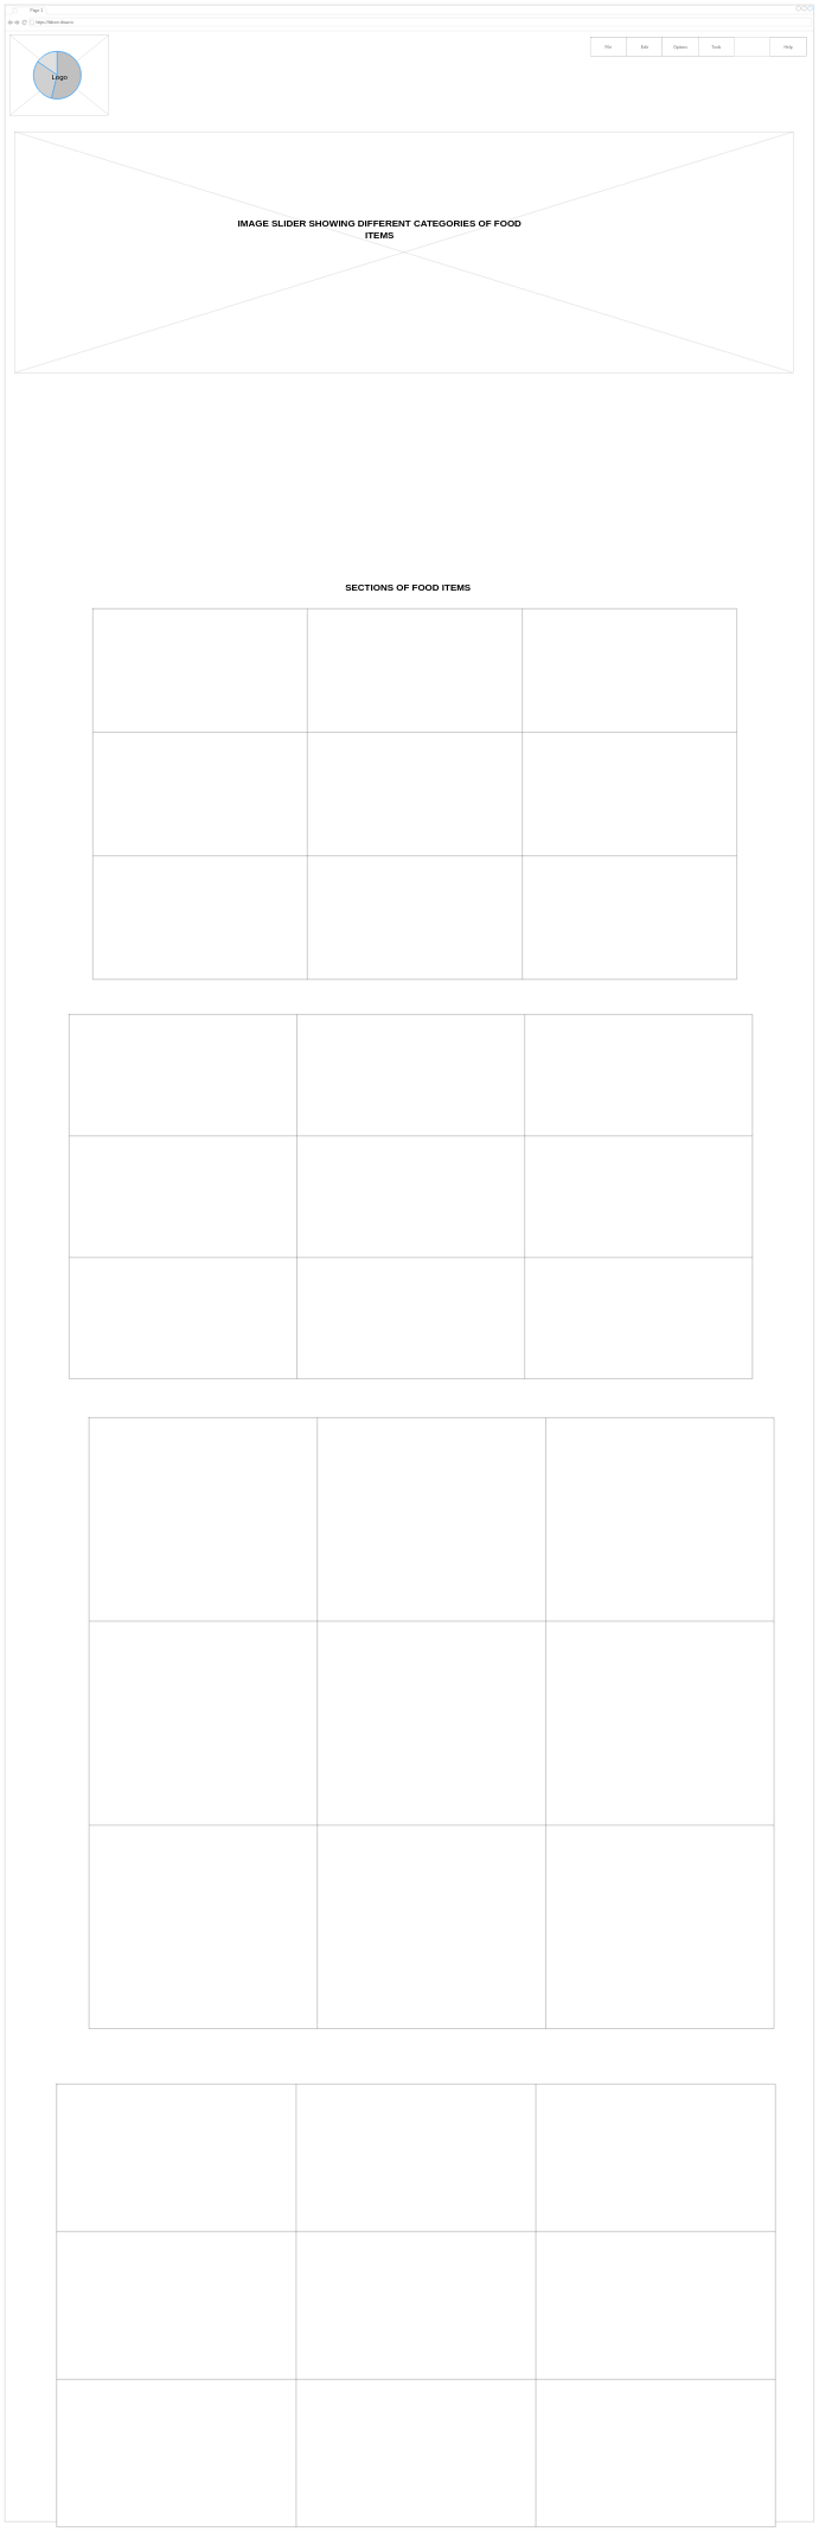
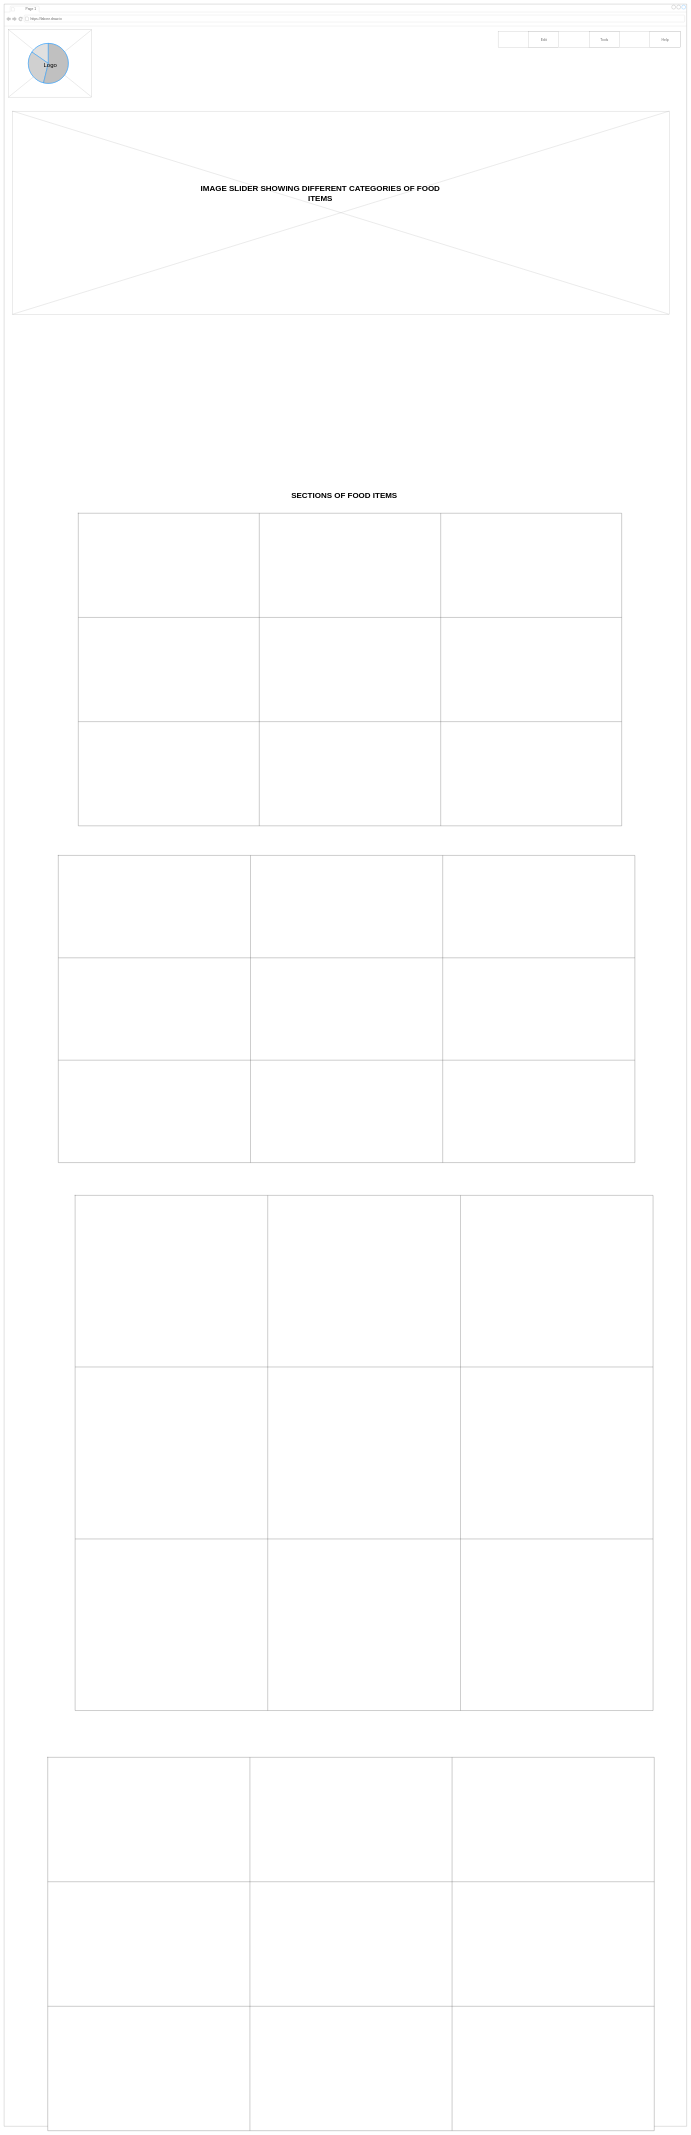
- <mxCell id="9" value="File" style="strokeColor=inherit;fillColor=inherit;gradientColor=inherit;strokeWidth=1;shadow=0;dashed=0;align=center;html=1;shape=mxgraph.mockup.forms.rrect;rSize=0;fontSize=17;fontColor=#666666;" vertex="1" parent="8"><mxGeometry width="151.833" height="77" as="geometry" /></mxCell>
- <mxCell id="11" value="Options" style="strokeColor=inherit;fillColor=inherit;gradientColor=inherit;strokeWidth=1;shadow=0;dashed=0;align=center;html=1;shape=mxgraph.mockup.forms.rrect;rSize=0;fontSize=17;fontColor=#666666;" vertex="1" parent="8"><mxGeometry x="303.667" width="151.833" height="77" as="geometry" /></mxCell>
